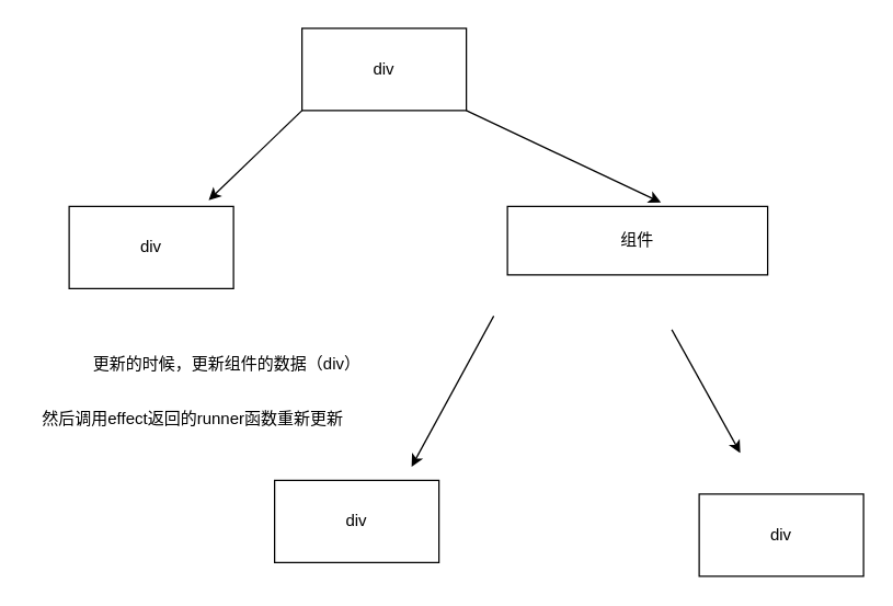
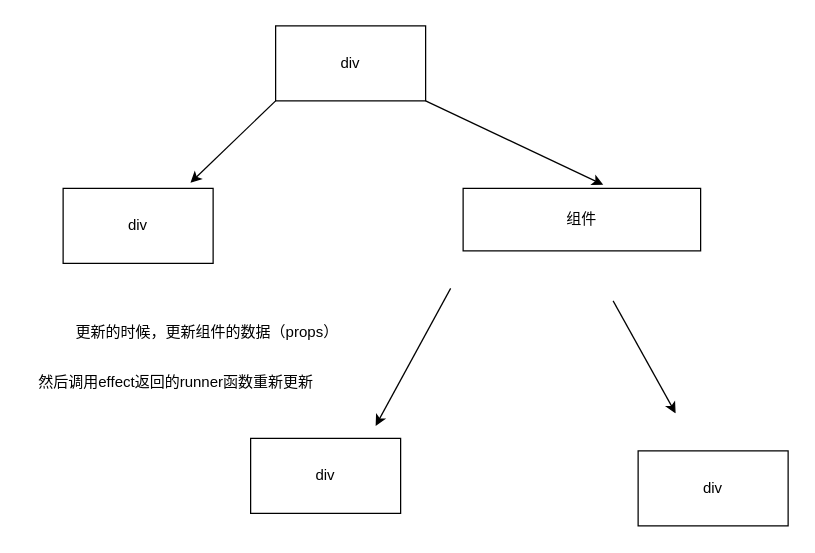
- <mxCell id="11" value="更新的时候，更新组件的数据（div）" style="text;html=1;align=center;verticalAlign=middle;resizable=0;points=[];autosize=1;strokeColor=none;fillColor=none;" vertex="1" parent="1"><mxGeometry x="50" y="250" width="230" height="30" as="geometry" /></mxCell>
+ <mxCell id="11" value="更新的时候，更新组件的数据（props）" style="text;html=1;align=center;verticalAlign=middle;resizable=0;points=[];autosize=1;strokeColor=none;fillColor=none;" vertex="1" parent="1"><mxGeometry x="50" y="250" width="230" height="30" as="geometry" /></mxCell>
